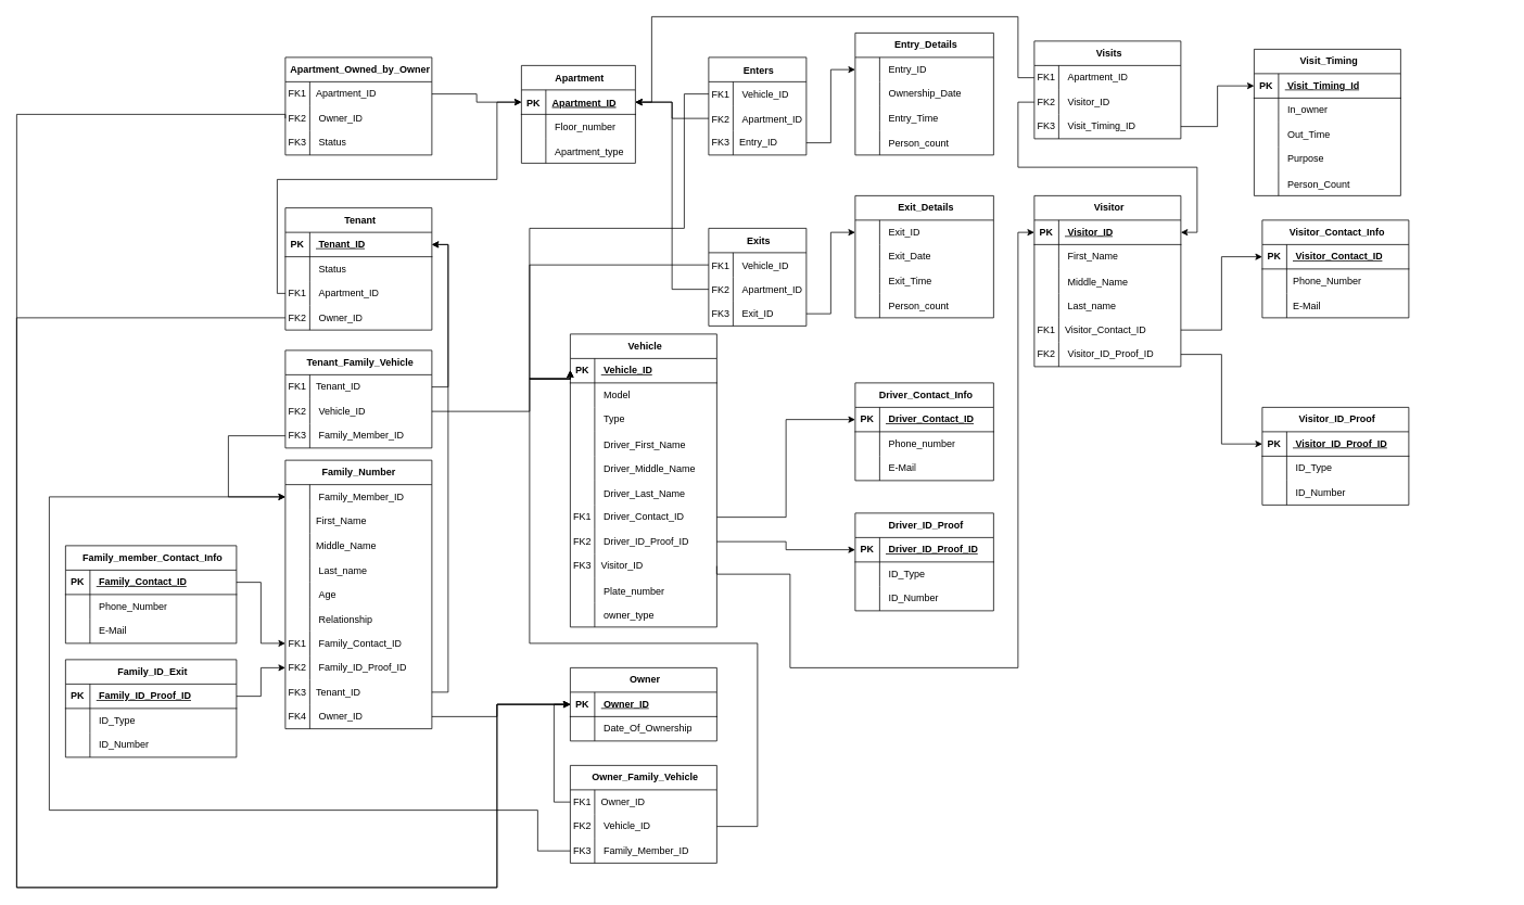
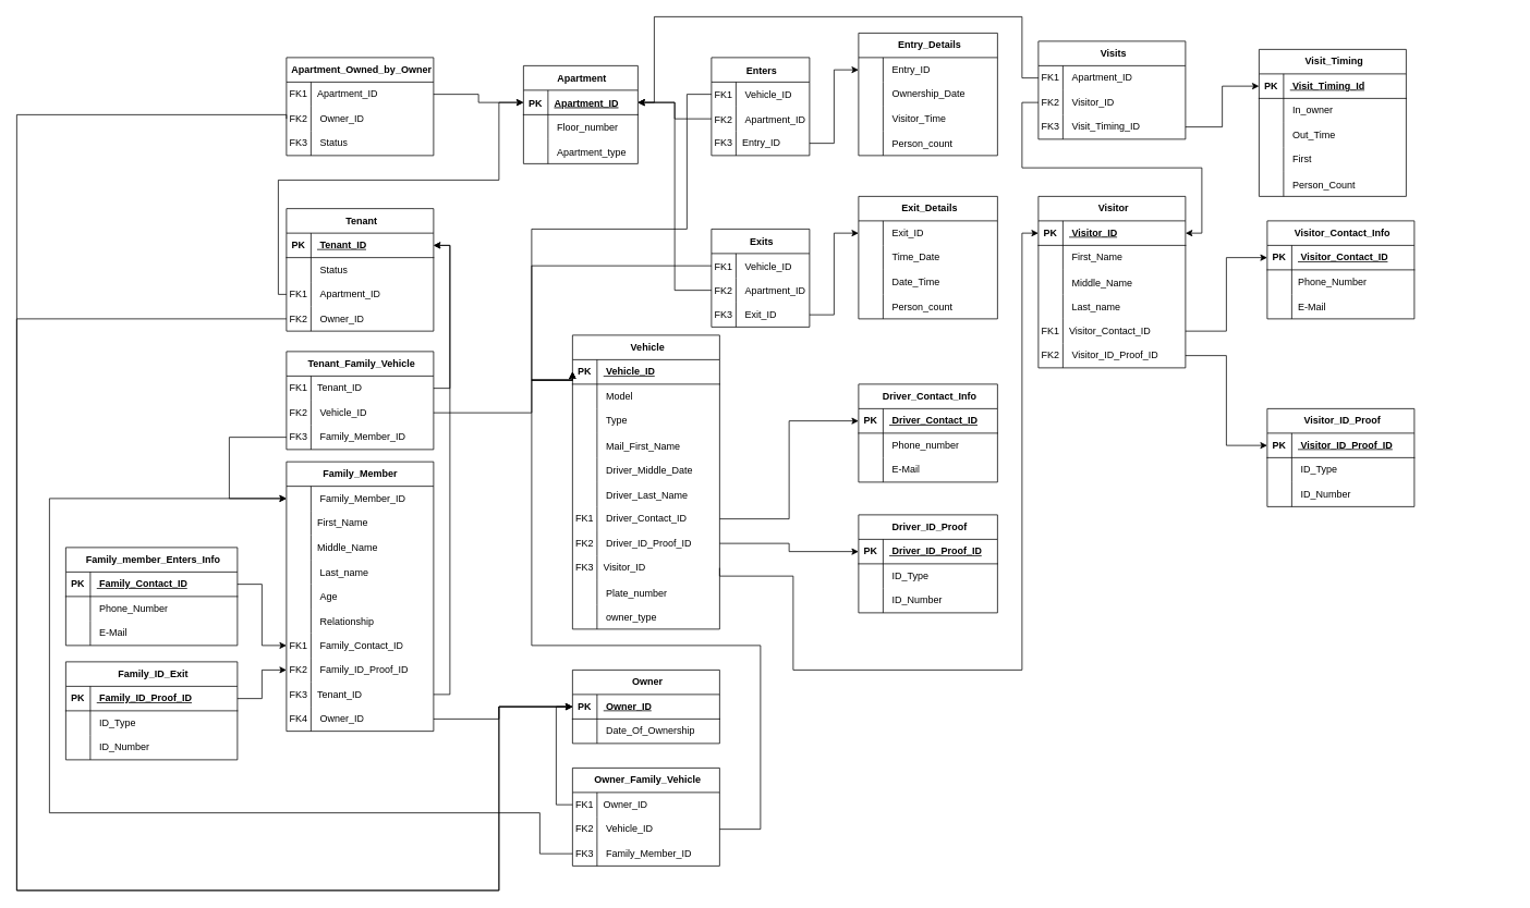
- <mxCell id="48" value="&amp;nbsp;Entry_Time" style="shape=partialRectangle;connectable=0;fillColor=none;top=0;left=0;bottom=0;right=0;align=left;spacingLeft=6;overflow=hidden;whiteSpace=wrap;html=1;" parent="46" vertex="1"><mxGeometry x="30" width="140" height="30" as="geometry"><mxRectangle width="140" height="30" as="alternateBounds" /></mxGeometry></mxCell>
+ <mxCell id="48" value="&amp;nbsp;Visitor_Time" style="shape=partialRectangle;connectable=0;fillColor=none;top=0;left=0;bottom=0;right=0;align=left;spacingLeft=6;overflow=hidden;whiteSpace=wrap;html=1;" parent="46" vertex="1"><mxGeometry x="30" width="140" height="30" as="geometry"><mxRectangle width="140" height="30" as="alternateBounds" /></mxGeometry></mxCell>
- <mxCell id="274" value="&amp;nbsp;Purpose" style="shape=partialRectangle;connectable=0;fillColor=none;top=0;left=0;bottom=0;right=0;align=left;spacingLeft=6;overflow=hidden;whiteSpace=wrap;html=1;" parent="272" vertex="1"><mxGeometry x="30" width="150" height="30" as="geometry"><mxRectangle width="150" height="30" as="alternateBounds" /></mxGeometry></mxCell>
+ <mxCell id="274" value="&amp;nbsp;First" style="shape=partialRectangle;connectable=0;fillColor=none;top=0;left=0;bottom=0;right=0;align=left;spacingLeft=6;overflow=hidden;whiteSpace=wrap;html=1;" parent="272" vertex="1"><mxGeometry x="30" width="150" height="30" as="geometry"><mxRectangle width="150" height="30" as="alternateBounds" /></mxGeometry></mxCell>
- <mxCell id="58" value="&amp;nbsp;Exit_Date" style="shape=partialRectangle;connectable=0;fillColor=none;top=0;left=0;bottom=0;right=0;align=left;spacingLeft=6;overflow=hidden;whiteSpace=wrap;html=1;" parent="56" vertex="1"><mxGeometry x="30" width="140" height="30" as="geometry"><mxRectangle width="140" height="30" as="alternateBounds" /></mxGeometry></mxCell>
+ <mxCell id="58" value="&amp;nbsp;Time_Date" style="shape=partialRectangle;connectable=0;fillColor=none;top=0;left=0;bottom=0;right=0;align=left;spacingLeft=6;overflow=hidden;whiteSpace=wrap;html=1;" parent="56" vertex="1"><mxGeometry x="30" width="140" height="30" as="geometry"><mxRectangle width="140" height="30" as="alternateBounds" /></mxGeometry></mxCell>
- <mxCell id="61" value="&amp;nbsp;Exit_Time" style="shape=partialRectangle;connectable=0;fillColor=none;top=0;left=0;bottom=0;right=0;align=left;spacingLeft=6;overflow=hidden;whiteSpace=wrap;html=1;" parent="59" vertex="1"><mxGeometry x="30" width="140" height="30" as="geometry"><mxRectangle width="140" height="30" as="alternateBounds" /></mxGeometry></mxCell>
+ <mxCell id="61" value="&amp;nbsp;Date_Time" style="shape=partialRectangle;connectable=0;fillColor=none;top=0;left=0;bottom=0;right=0;align=left;spacingLeft=6;overflow=hidden;whiteSpace=wrap;html=1;" parent="59" vertex="1"><mxGeometry x="30" width="140" height="30" as="geometry"><mxRectangle width="140" height="30" as="alternateBounds" /></mxGeometry></mxCell>
- <mxCell id="151" value=" Driver_First_Name" style="shape=partialRectangle;connectable=0;fillColor=none;top=0;left=0;bottom=0;right=0;align=left;spacingLeft=6;overflow=hidden;" parent="149" vertex="1"><mxGeometry x="30" width="150" height="30" as="geometry"><mxRectangle width="150" height="30" as="alternateBounds" /></mxGeometry></mxCell>
+ <mxCell id="151" value=" Mail_First_Name" style="shape=partialRectangle;connectable=0;fillColor=none;top=0;left=0;bottom=0;right=0;align=left;spacingLeft=6;overflow=hidden;" parent="149" vertex="1"><mxGeometry x="30" width="150" height="30" as="geometry"><mxRectangle width="150" height="30" as="alternateBounds" /></mxGeometry></mxCell>
- <mxCell id="154" value=" Driver_Middle_Name" style="shape=partialRectangle;connectable=0;fillColor=none;top=0;left=0;bottom=0;right=0;align=left;spacingLeft=6;overflow=hidden;" parent="152" vertex="1"><mxGeometry x="30" width="150" height="30" as="geometry"><mxRectangle width="150" height="30" as="alternateBounds" /></mxGeometry></mxCell>
+ <mxCell id="154" value=" Driver_Middle_Date" style="shape=partialRectangle;connectable=0;fillColor=none;top=0;left=0;bottom=0;right=0;align=left;spacingLeft=6;overflow=hidden;" parent="152" vertex="1"><mxGeometry x="30" width="150" height="30" as="geometry"><mxRectangle width="150" height="30" as="alternateBounds" /></mxGeometry></mxCell>
- <mxCell id="108" value="Family_Number" style="shape=table;startSize=30;container=1;collapsible=1;childLayout=tableLayout;fixedRows=1;rowLines=0;fontStyle=1;align=center;resizeLast=1;html=1;" parent="1" vertex="1"><mxGeometry x="350" y="565" width="180" height="330" as="geometry" /></mxCell>
+ <mxCell id="108" value="Family_Member" style="shape=table;startSize=30;container=1;collapsible=1;childLayout=tableLayout;fixedRows=1;rowLines=0;fontStyle=1;align=center;resizeLast=1;html=1;" parent="1" vertex="1"><mxGeometry x="350" y="565" width="180" height="330" as="geometry" /></mxCell>
- <mxCell id="88" value="&amp;nbsp;Family_member_Contact_Info" style="shape=table;startSize=30;container=1;collapsible=1;childLayout=tableLayout;fixedRows=1;rowLines=0;fontStyle=1;align=center;resizeLast=1;html=1;" parent="1" vertex="1"><mxGeometry x="80" y="670" width="210" height="120" as="geometry" /></mxCell>
+ <mxCell id="88" value="&amp;nbsp;Family_member_Enters_Info" style="shape=table;startSize=30;container=1;collapsible=1;childLayout=tableLayout;fixedRows=1;rowLines=0;fontStyle=1;align=center;resizeLast=1;html=1;" parent="1" vertex="1"><mxGeometry x="80" y="670" width="210" height="120" as="geometry" /></mxCell>
